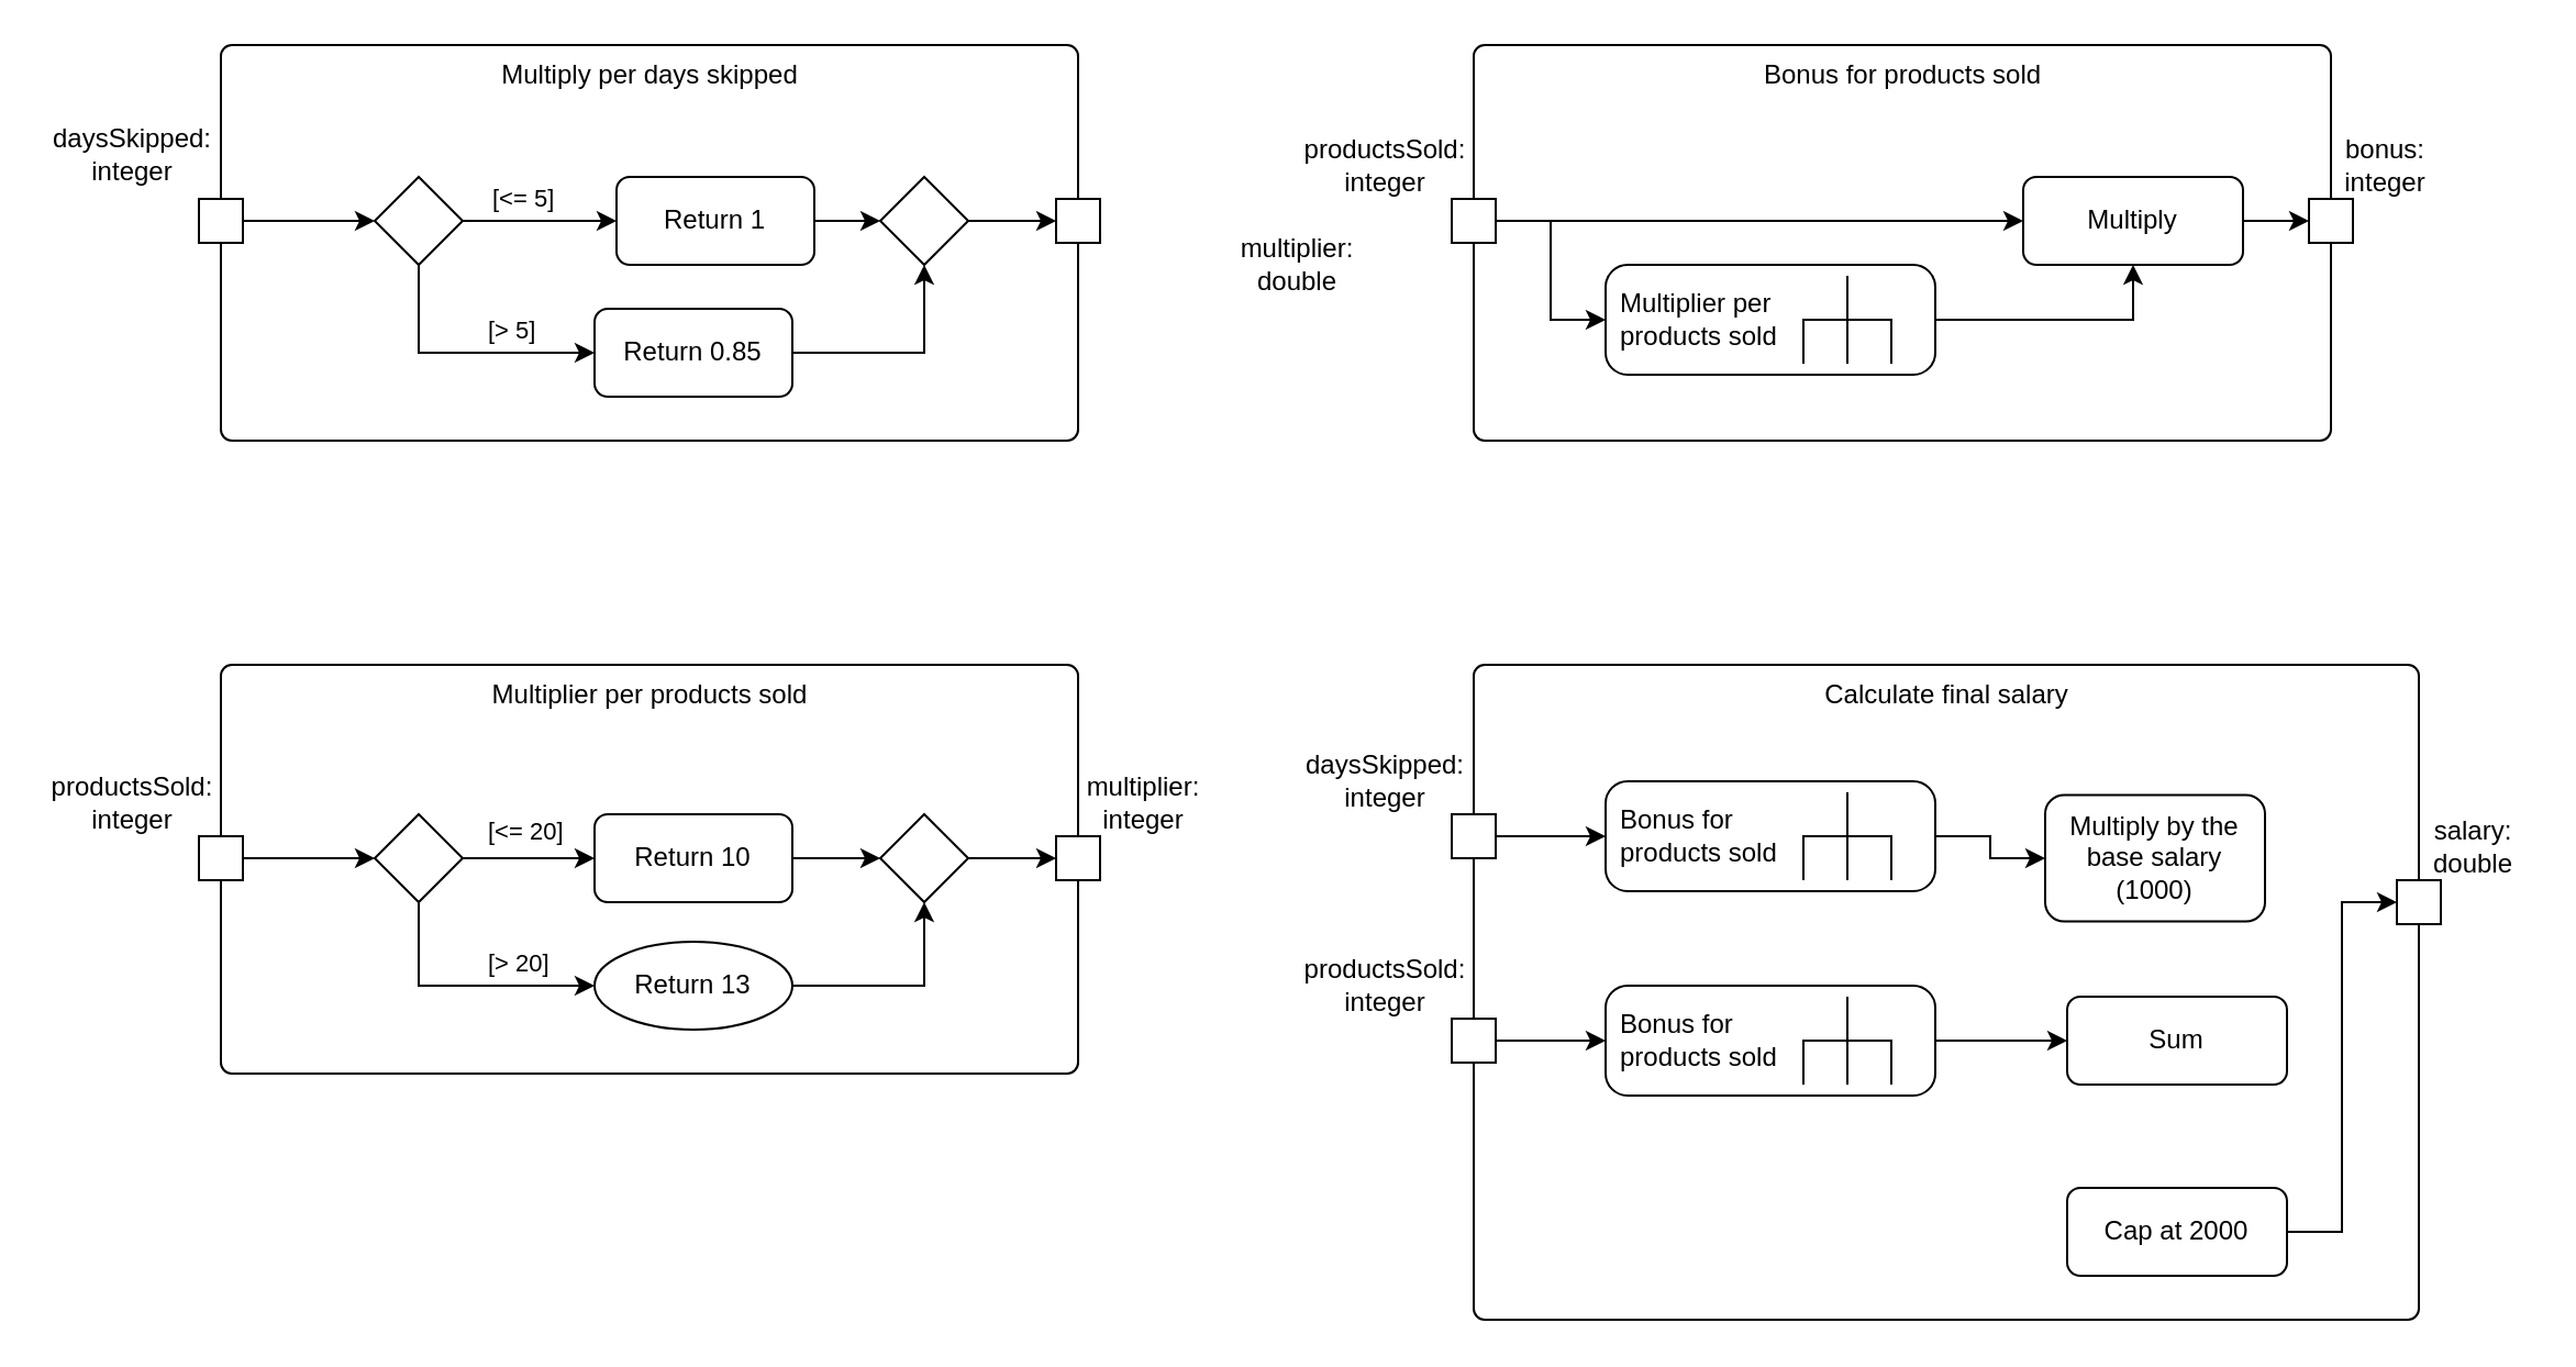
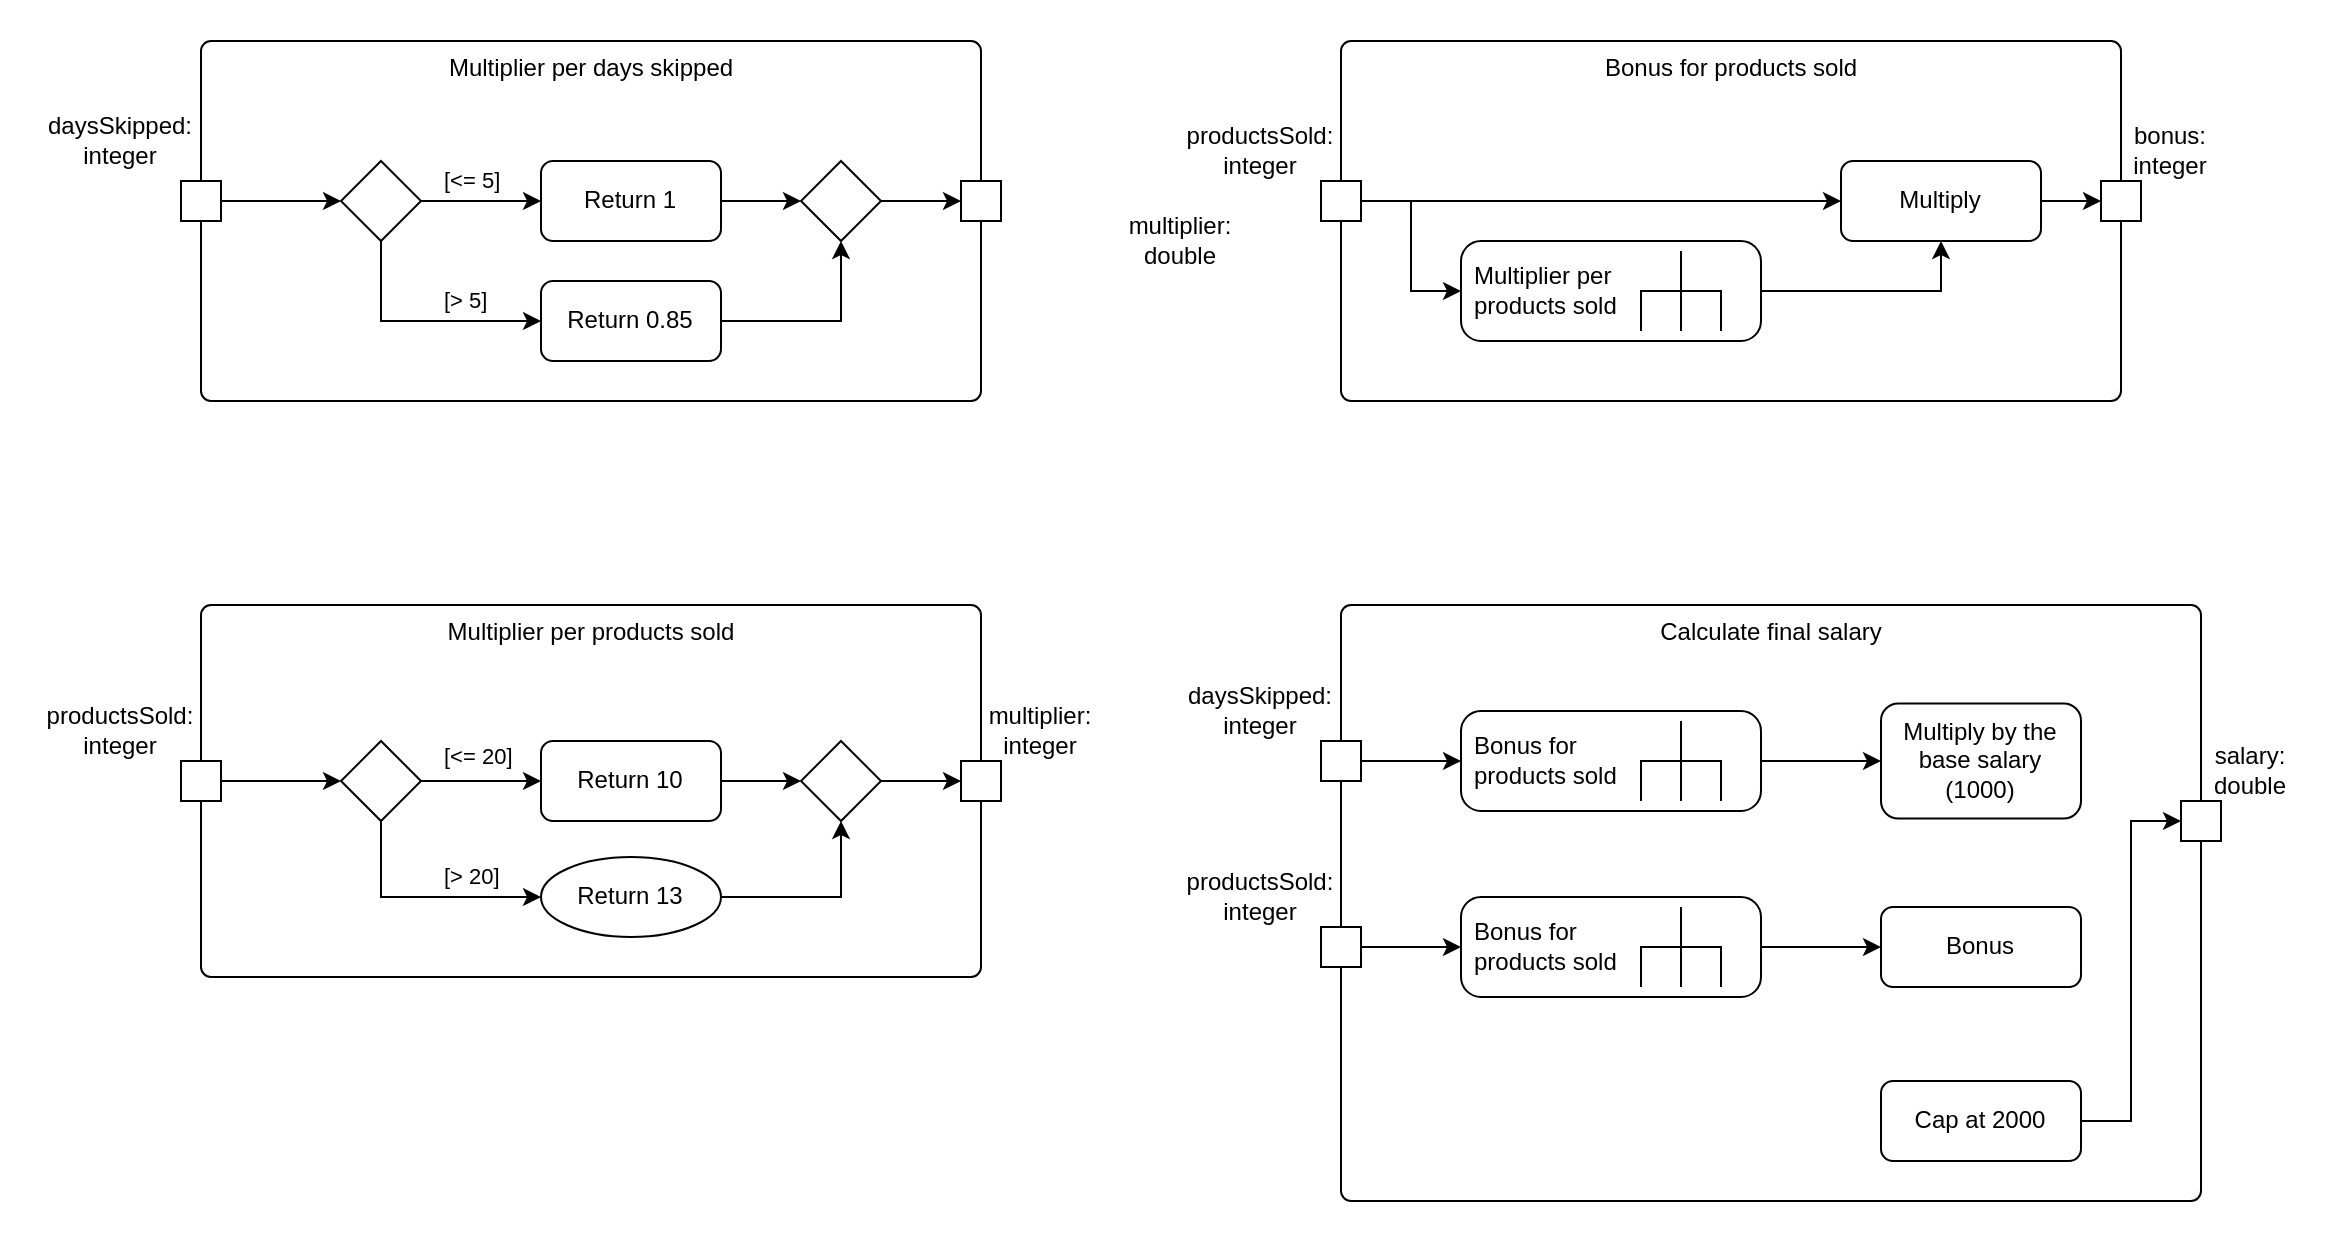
- <mxCell id="2" value="Multiply per days skipped" style="html=1;align=center;verticalAlign=top;rounded=1;absoluteArcSize=1;arcSize=10;dashed=0;" vertex="1" parent="1"><mxGeometry x="100" y="20" width="390" height="180" as="geometry" /></mxCell>
+ <mxCell id="2" value="Multiplier per days skipped" style="html=1;align=center;verticalAlign=top;rounded=1;absoluteArcSize=1;arcSize=10;dashed=0;" vertex="1" parent="1"><mxGeometry x="100" y="20" width="390" height="180" as="geometry" /></mxCell>
- <mxCell id="12" value="Return 1" style="rounded=1;whiteSpace=wrap;html=1;" vertex="1" parent="1"><mxGeometry x="280" y="80" width="90" height="40" as="geometry" /></mxCell>
+ <mxCell id="12" value="Return 1" style="rounded=1;whiteSpace=wrap;html=1;" vertex="1" parent="1"><mxGeometry x="270" y="80" width="90" height="40" as="geometry" /></mxCell>
- <mxCell id="59" value="Multiply by the base salary (1000)" style="rounded=1;whiteSpace=wrap;html=1;" vertex="1" parent="1"><mxGeometry x="930" y="361.25" width="100" height="57.5" as="geometry" /></mxCell>
+ <mxCell id="59" value="Multiply by the base salary (1000)" style="rounded=1;whiteSpace=wrap;html=1;" vertex="1" parent="1"><mxGeometry x="940" y="351.25" width="100" height="57.5" as="geometry" /></mxCell>
- <mxCell id="53" value="Sum" style="rounded=1;whiteSpace=wrap;html=1;" vertex="1" parent="1"><mxGeometry x="940" y="453" width="100" height="40" as="geometry" /></mxCell>
+ <mxCell id="53" value="Bonus" style="rounded=1;whiteSpace=wrap;html=1;" vertex="1" parent="1"><mxGeometry x="940" y="453" width="100" height="40" as="geometry" /></mxCell>
